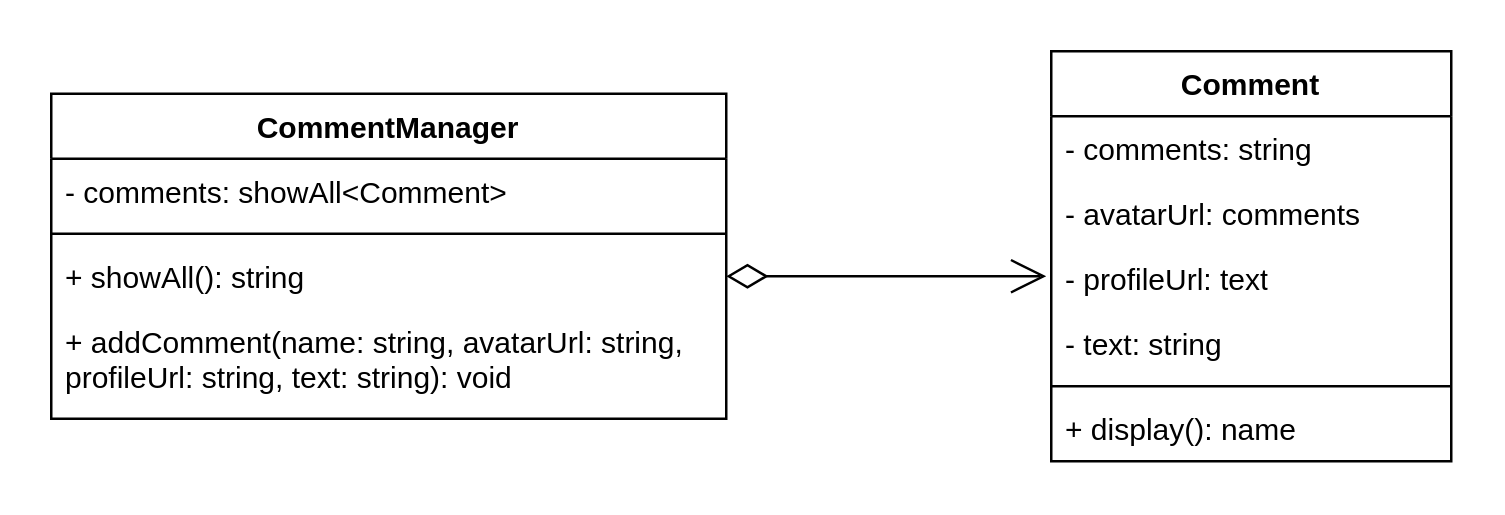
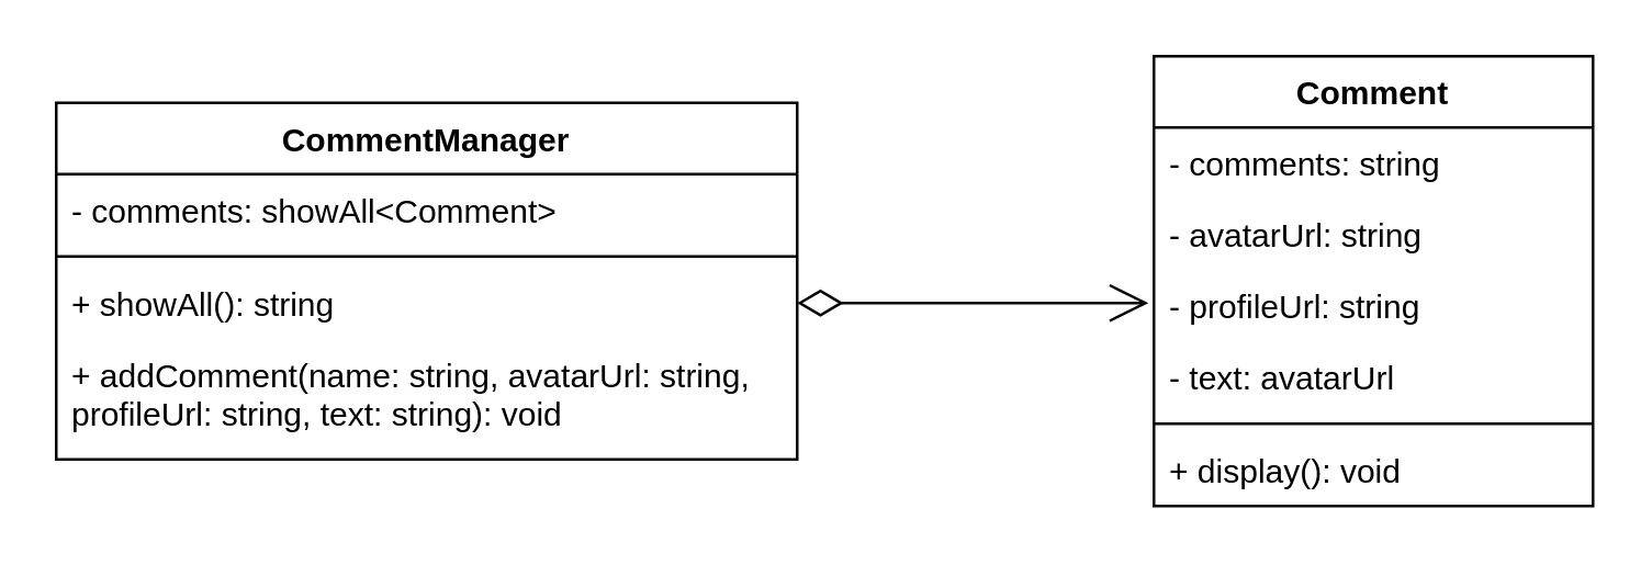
- <mxCell id="4" value="- avatarUrl: comments" style="text;strokeColor=none;fillColor=none;align=left;verticalAlign=top;spacingLeft=4;spacingRight=4;overflow=hidden;rotatable=0;points=[[0,0.5],[1,0.5]];portConstraint=eastwest;whiteSpace=wrap;html=1;" vertex="1" parent="2"><mxGeometry y="52" width="160" height="26" as="geometry" /></mxCell>
+ <mxCell id="4" value="- avatarUrl: string" style="text;strokeColor=none;fillColor=none;align=left;verticalAlign=top;spacingLeft=4;spacingRight=4;overflow=hidden;rotatable=0;points=[[0,0.5],[1,0.5]];portConstraint=eastwest;whiteSpace=wrap;html=1;" vertex="1" parent="2"><mxGeometry y="52" width="160" height="26" as="geometry" /></mxCell>
- <mxCell id="5" value="- profileUrl: text" style="text;strokeColor=none;fillColor=none;align=left;verticalAlign=top;spacingLeft=4;spacingRight=4;overflow=hidden;rotatable=0;points=[[0,0.5],[1,0.5]];portConstraint=eastwest;whiteSpace=wrap;html=1;" vertex="1" parent="2"><mxGeometry y="78" width="160" height="26" as="geometry" /></mxCell>
+ <mxCell id="5" value="- profileUrl: string" style="text;strokeColor=none;fillColor=none;align=left;verticalAlign=top;spacingLeft=4;spacingRight=4;overflow=hidden;rotatable=0;points=[[0,0.5],[1,0.5]];portConstraint=eastwest;whiteSpace=wrap;html=1;" vertex="1" parent="2"><mxGeometry y="78" width="160" height="26" as="geometry" /></mxCell>
- <mxCell id="6" value="- text: string" style="text;strokeColor=none;fillColor=none;align=left;verticalAlign=top;spacingLeft=4;spacingRight=4;overflow=hidden;rotatable=0;points=[[0,0.5],[1,0.5]];portConstraint=eastwest;whiteSpace=wrap;html=1;" vertex="1" parent="2"><mxGeometry y="104" width="160" height="26" as="geometry" /></mxCell>
+ <mxCell id="6" value="- text: avatarUrl" style="text;strokeColor=none;fillColor=none;align=left;verticalAlign=top;spacingLeft=4;spacingRight=4;overflow=hidden;rotatable=0;points=[[0,0.5],[1,0.5]];portConstraint=eastwest;whiteSpace=wrap;html=1;" vertex="1" parent="2"><mxGeometry y="104" width="160" height="26" as="geometry" /></mxCell>
- <mxCell id="8" value="+ display(): name" style="text;strokeColor=none;fillColor=none;align=left;verticalAlign=top;spacingLeft=4;spacingRight=4;overflow=hidden;rotatable=0;points=[[0,0.5],[1,0.5]];portConstraint=eastwest;whiteSpace=wrap;html=1;" vertex="1" parent="2"><mxGeometry y="138" width="160" height="26" as="geometry" /></mxCell>
+ <mxCell id="8" value="+ display(): void" style="text;strokeColor=none;fillColor=none;align=left;verticalAlign=top;spacingLeft=4;spacingRight=4;overflow=hidden;rotatable=0;points=[[0,0.5],[1,0.5]];portConstraint=eastwest;whiteSpace=wrap;html=1;" vertex="1" parent="2"><mxGeometry y="138" width="160" height="26" as="geometry" /></mxCell>
